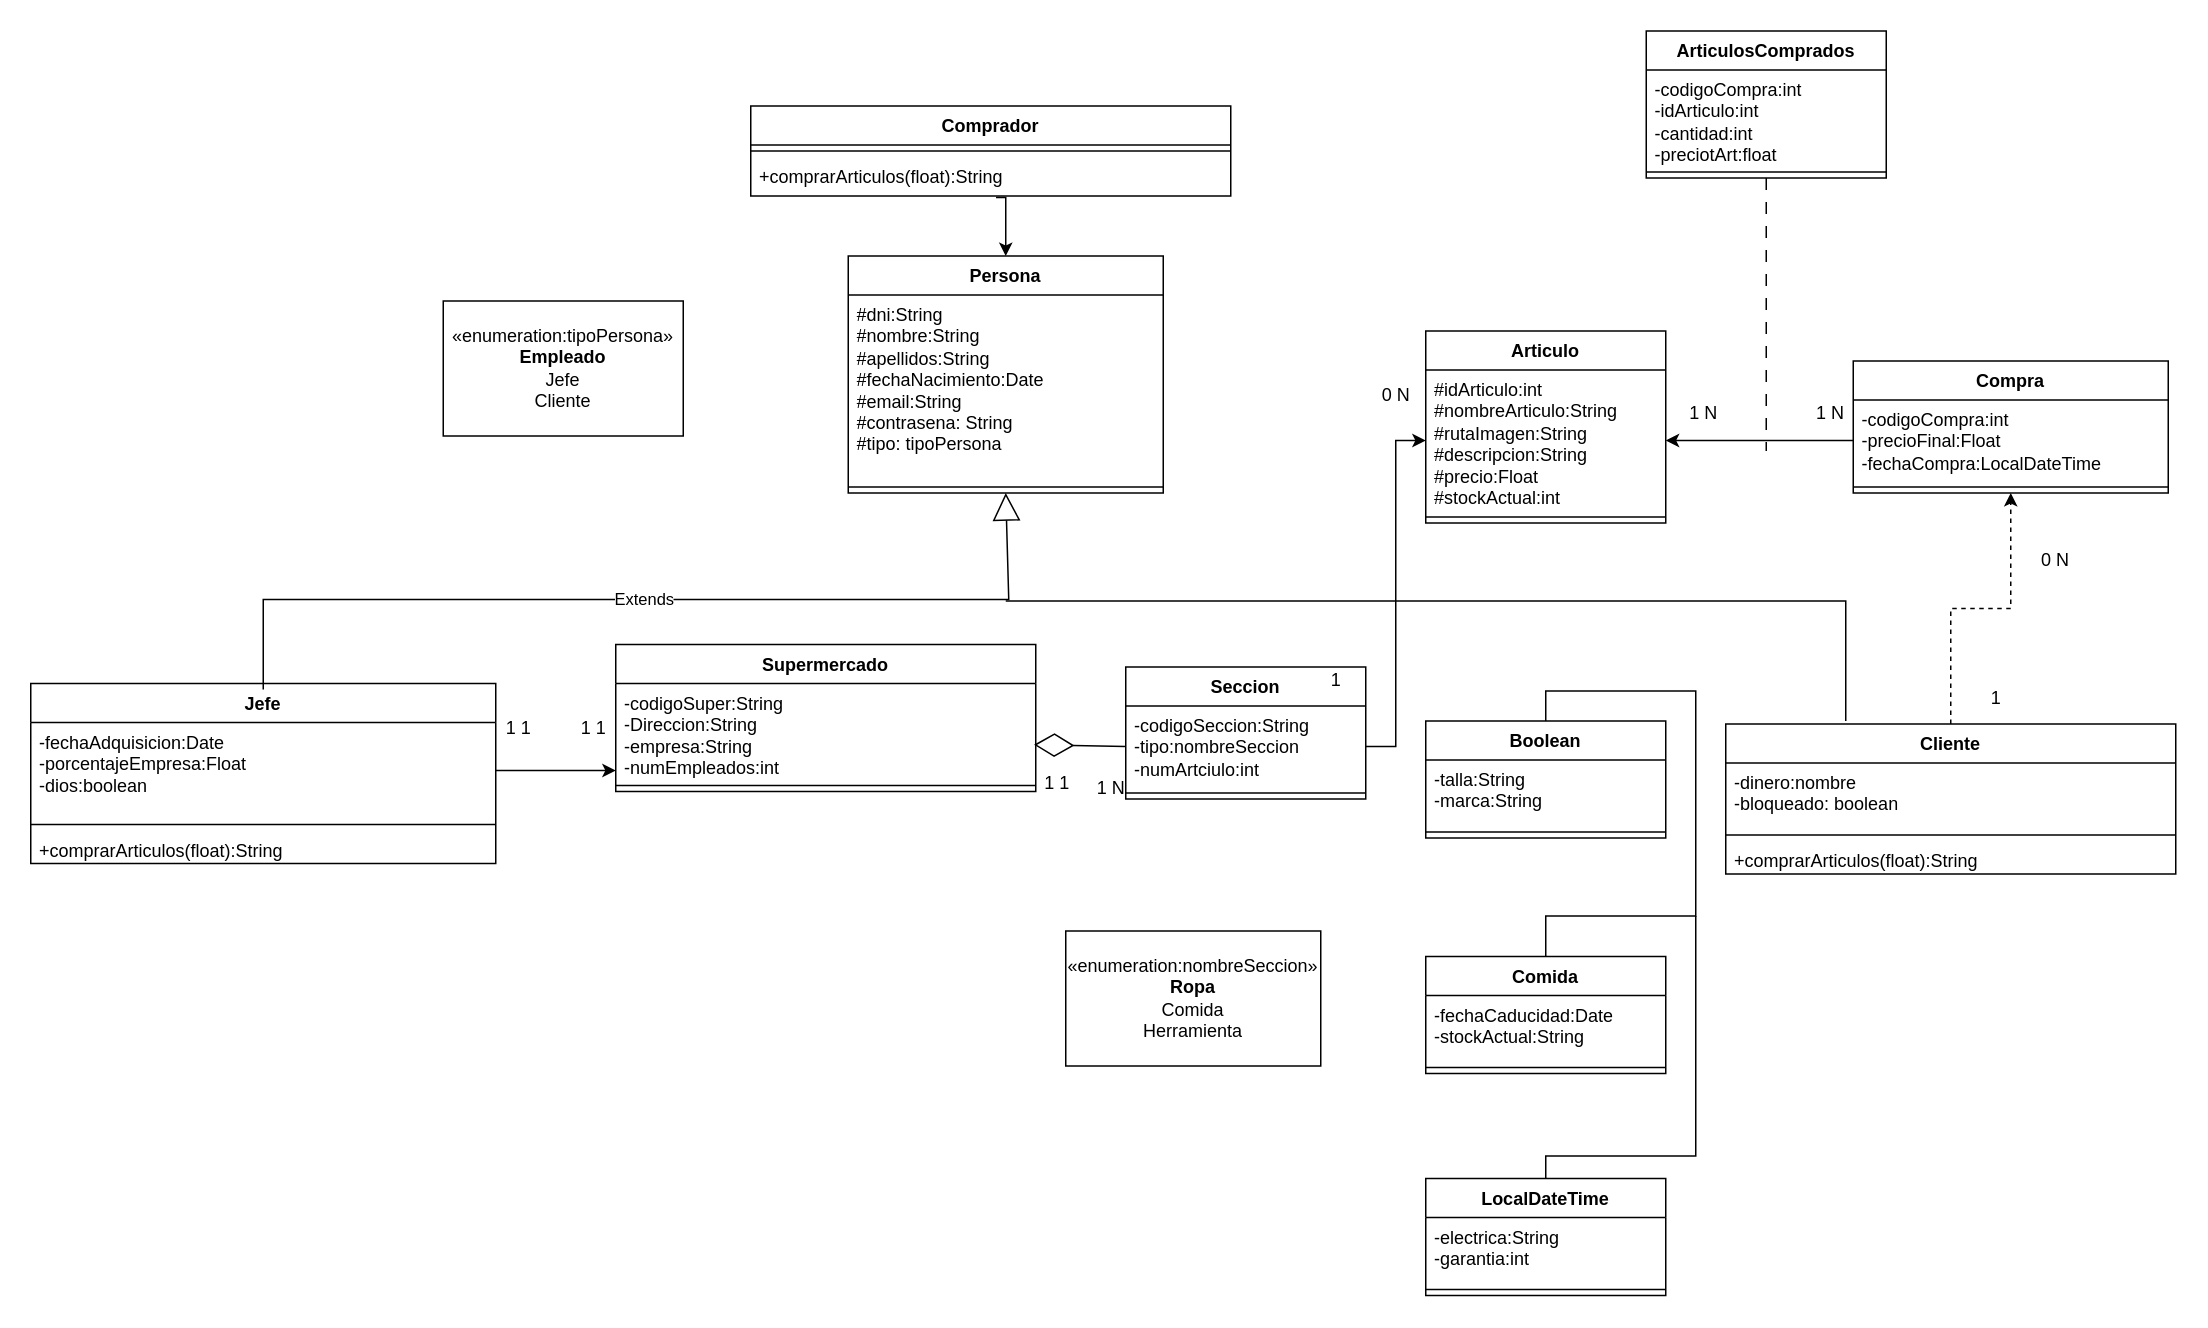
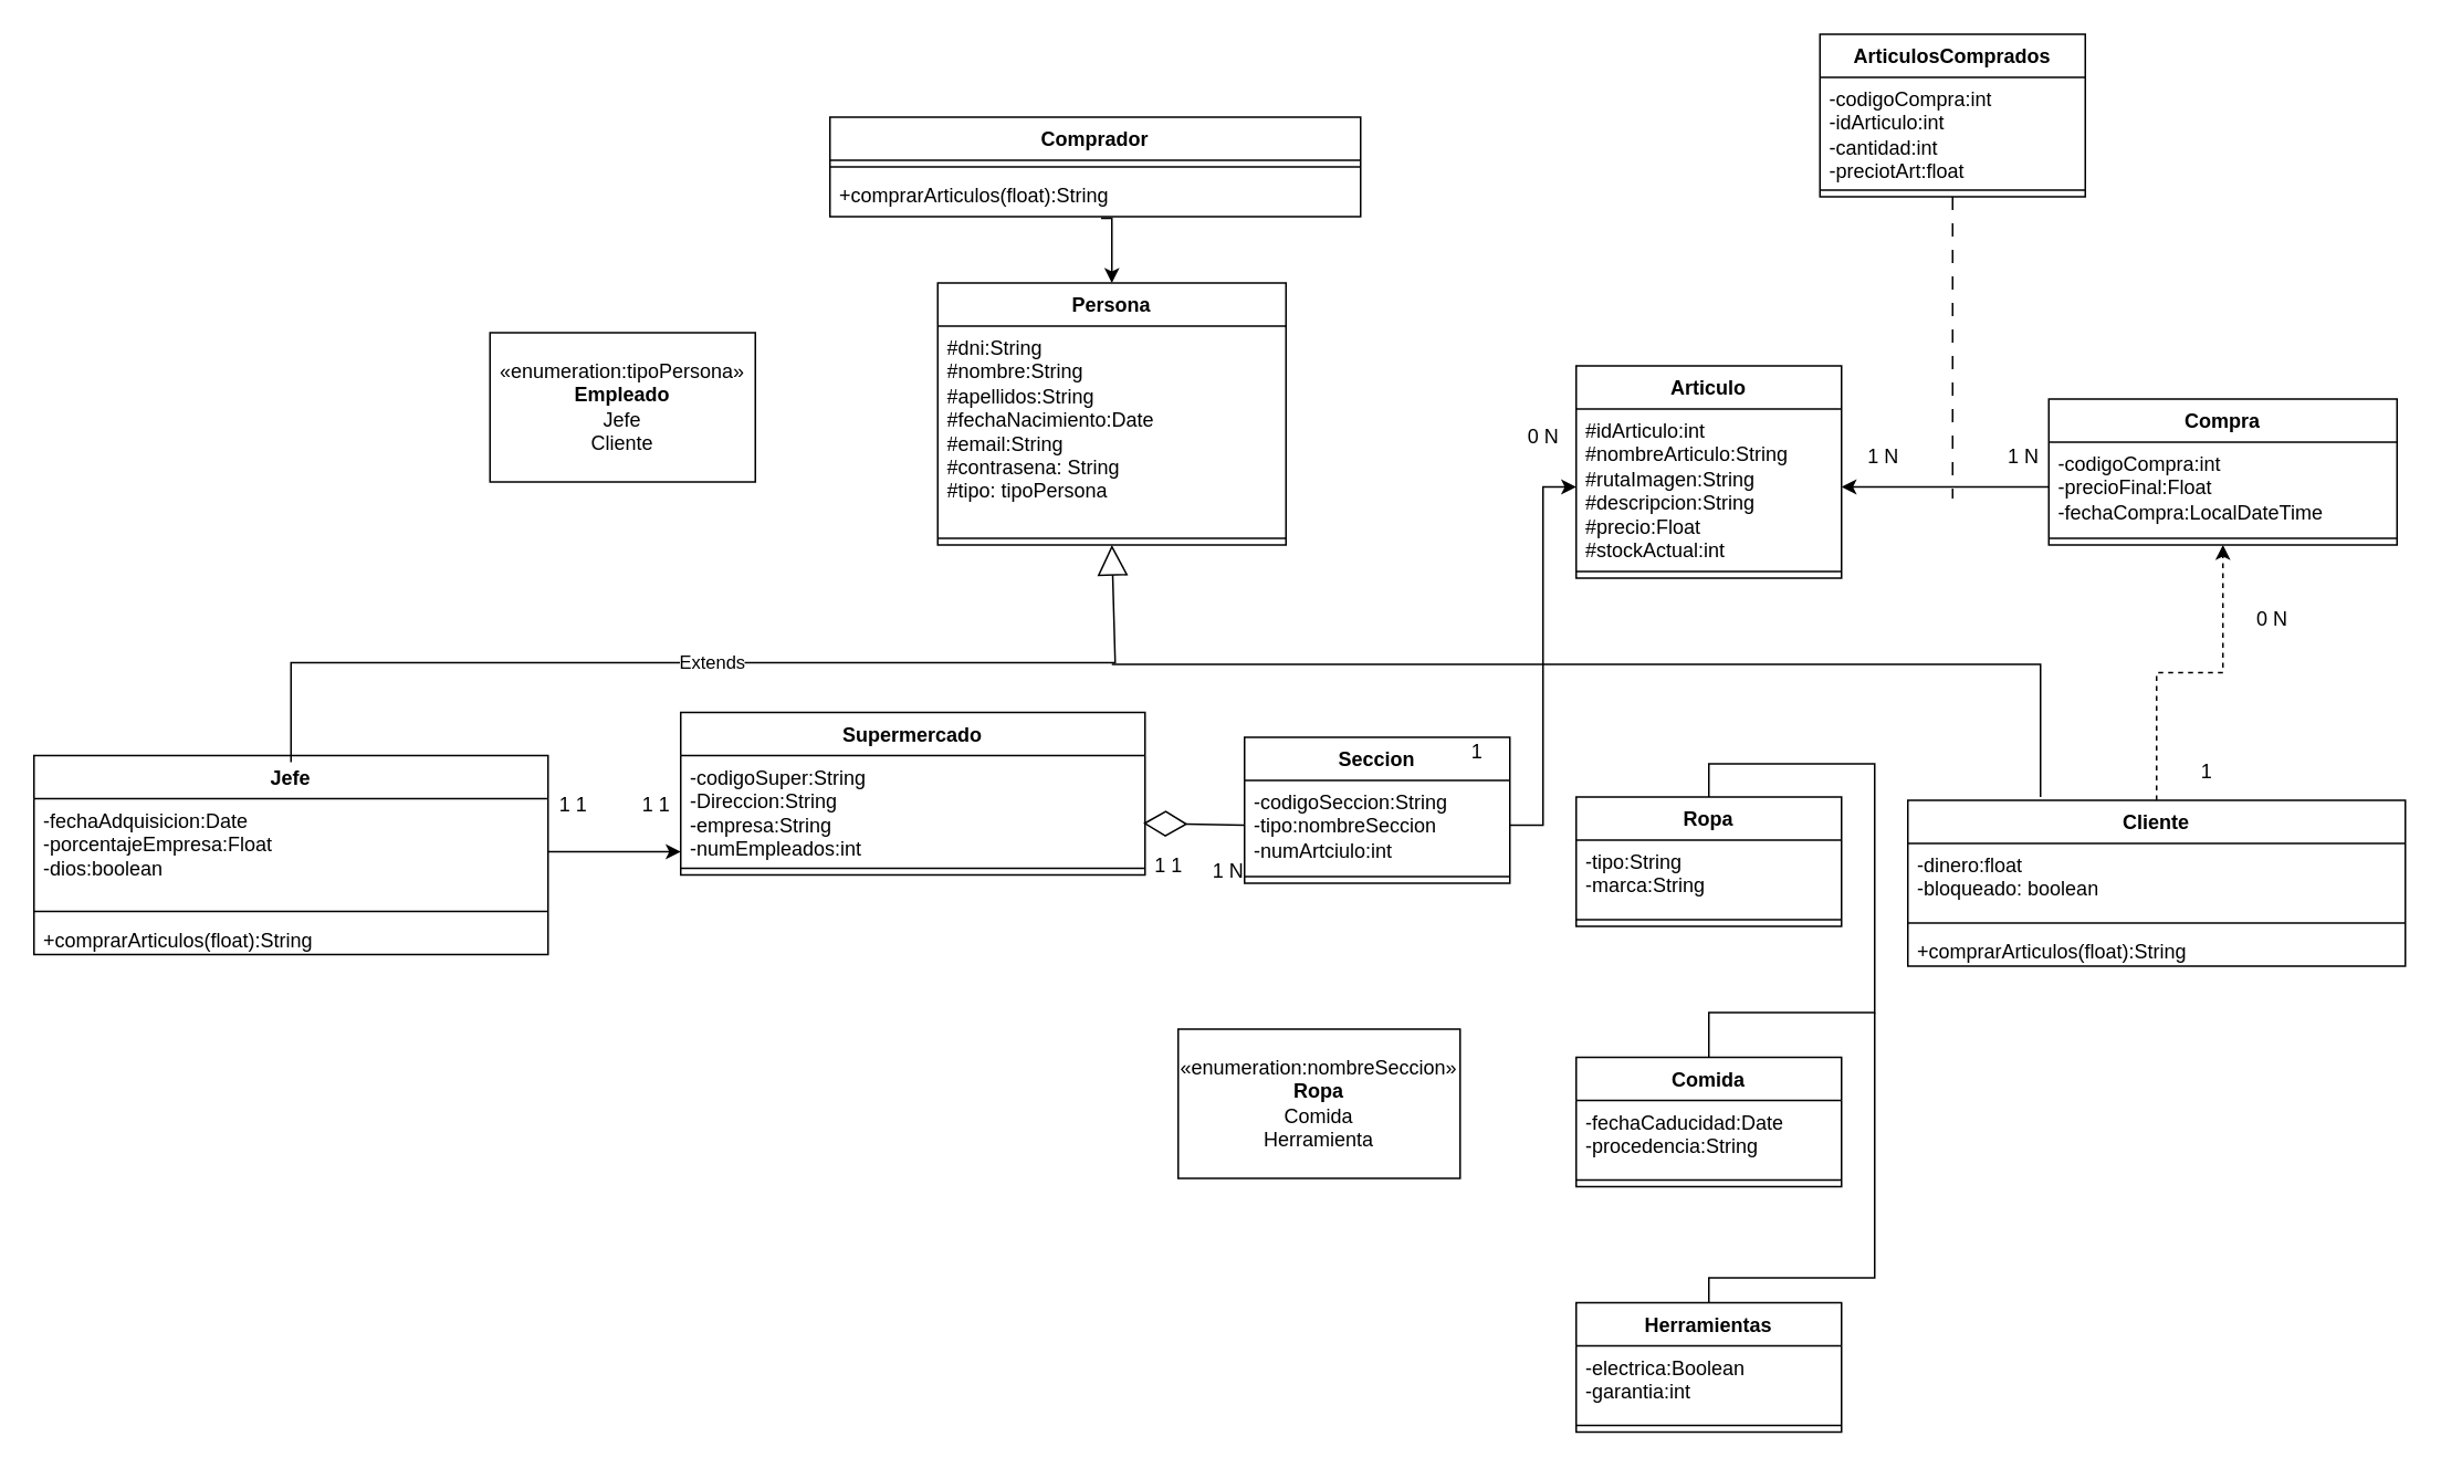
- <mxCell id="17" value="Boolean" style="swimlane;fontStyle=1;align=center;verticalAlign=top;childLayout=stackLayout;horizontal=1;startSize=26;horizontalStack=0;resizeParent=1;resizeParentMax=0;resizeLast=0;collapsible=1;marginBottom=0;whiteSpace=wrap;html=1;" vertex="1" parent="1"><mxGeometry x="950" y="480" width="160" height="78" as="geometry" /></mxCell>
+ <mxCell id="17" value="Ropa" style="swimlane;fontStyle=1;align=center;verticalAlign=top;childLayout=stackLayout;horizontal=1;startSize=26;horizontalStack=0;resizeParent=1;resizeParentMax=0;resizeLast=0;collapsible=1;marginBottom=0;whiteSpace=wrap;html=1;" vertex="1" parent="1"><mxGeometry x="950" y="480" width="160" height="78" as="geometry" /></mxCell>
- <mxCell id="18" value="-talla:String&lt;br&gt;-marca:String" style="text;strokeColor=none;fillColor=none;align=left;verticalAlign=top;spacingLeft=4;spacingRight=4;overflow=hidden;rotatable=0;points=[[0,0.5],[1,0.5]];portConstraint=eastwest;whiteSpace=wrap;html=1;" vertex="1" parent="17"><mxGeometry y="26" width="160" height="44" as="geometry" /></mxCell>
+ <mxCell id="18" value="-tipo:String&lt;br&gt;-marca:String" style="text;strokeColor=none;fillColor=none;align=left;verticalAlign=top;spacingLeft=4;spacingRight=4;overflow=hidden;rotatable=0;points=[[0,0.5],[1,0.5]];portConstraint=eastwest;whiteSpace=wrap;html=1;" vertex="1" parent="17"><mxGeometry y="26" width="160" height="44" as="geometry" /></mxCell>
- <mxCell id="8" value="-dinero:nombre&lt;br&gt;-bloqueado: boolean" style="text;strokeColor=none;fillColor=none;align=left;verticalAlign=top;spacingLeft=4;spacingRight=4;overflow=hidden;rotatable=0;points=[[0,0.5],[1,0.5]];portConstraint=eastwest;whiteSpace=wrap;html=1;" vertex="1" parent="7"><mxGeometry y="26" width="300" height="44" as="geometry" /></mxCell>
+ <mxCell id="8" value="-dinero:float&lt;br&gt;-bloqueado: boolean" style="text;strokeColor=none;fillColor=none;align=left;verticalAlign=top;spacingLeft=4;spacingRight=4;overflow=hidden;rotatable=0;points=[[0,0.5],[1,0.5]];portConstraint=eastwest;whiteSpace=wrap;html=1;" vertex="1" parent="7"><mxGeometry y="26" width="300" height="44" as="geometry" /></mxCell>
- <mxCell id="22" value="-fechaCaducidad:Date&lt;br&gt;-stockActual:String" style="text;strokeColor=none;fillColor=none;align=left;verticalAlign=top;spacingLeft=4;spacingRight=4;overflow=hidden;rotatable=0;points=[[0,0.5],[1,0.5]];portConstraint=eastwest;whiteSpace=wrap;html=1;" vertex="1" parent="21"><mxGeometry y="26" width="160" height="44" as="geometry" /></mxCell>
+ <mxCell id="22" value="-fechaCaducidad:Date&lt;br&gt;-procedencia:String" style="text;strokeColor=none;fillColor=none;align=left;verticalAlign=top;spacingLeft=4;spacingRight=4;overflow=hidden;rotatable=0;points=[[0,0.5],[1,0.5]];portConstraint=eastwest;whiteSpace=wrap;html=1;" vertex="1" parent="21"><mxGeometry y="26" width="160" height="44" as="geometry" /></mxCell>
- <mxCell id="25" value="LocalDateTime" style="swimlane;fontStyle=1;align=center;verticalAlign=top;childLayout=stackLayout;horizontal=1;startSize=26;horizontalStack=0;resizeParent=1;resizeParentMax=0;resizeLast=0;collapsible=1;marginBottom=0;whiteSpace=wrap;html=1;" vertex="1" parent="1"><mxGeometry x="950" y="785" width="160" height="78" as="geometry" /></mxCell>
+ <mxCell id="25" value="Herramientas" style="swimlane;fontStyle=1;align=center;verticalAlign=top;childLayout=stackLayout;horizontal=1;startSize=26;horizontalStack=0;resizeParent=1;resizeParentMax=0;resizeLast=0;collapsible=1;marginBottom=0;whiteSpace=wrap;html=1;" vertex="1" parent="1"><mxGeometry x="950" y="785" width="160" height="78" as="geometry" /></mxCell>
- <mxCell id="26" value="-electrica:String&lt;br&gt;-garantia:int" style="text;strokeColor=none;fillColor=none;align=left;verticalAlign=top;spacingLeft=4;spacingRight=4;overflow=hidden;rotatable=0;points=[[0,0.5],[1,0.5]];portConstraint=eastwest;whiteSpace=wrap;html=1;" vertex="1" parent="25"><mxGeometry y="26" width="160" height="44" as="geometry" /></mxCell>
+ <mxCell id="26" value="-electrica:Boolean&lt;br&gt;-garantia:int" style="text;strokeColor=none;fillColor=none;align=left;verticalAlign=top;spacingLeft=4;spacingRight=4;overflow=hidden;rotatable=0;points=[[0,0.5],[1,0.5]];portConstraint=eastwest;whiteSpace=wrap;html=1;" vertex="1" parent="25"><mxGeometry y="26" width="160" height="44" as="geometry" /></mxCell>
